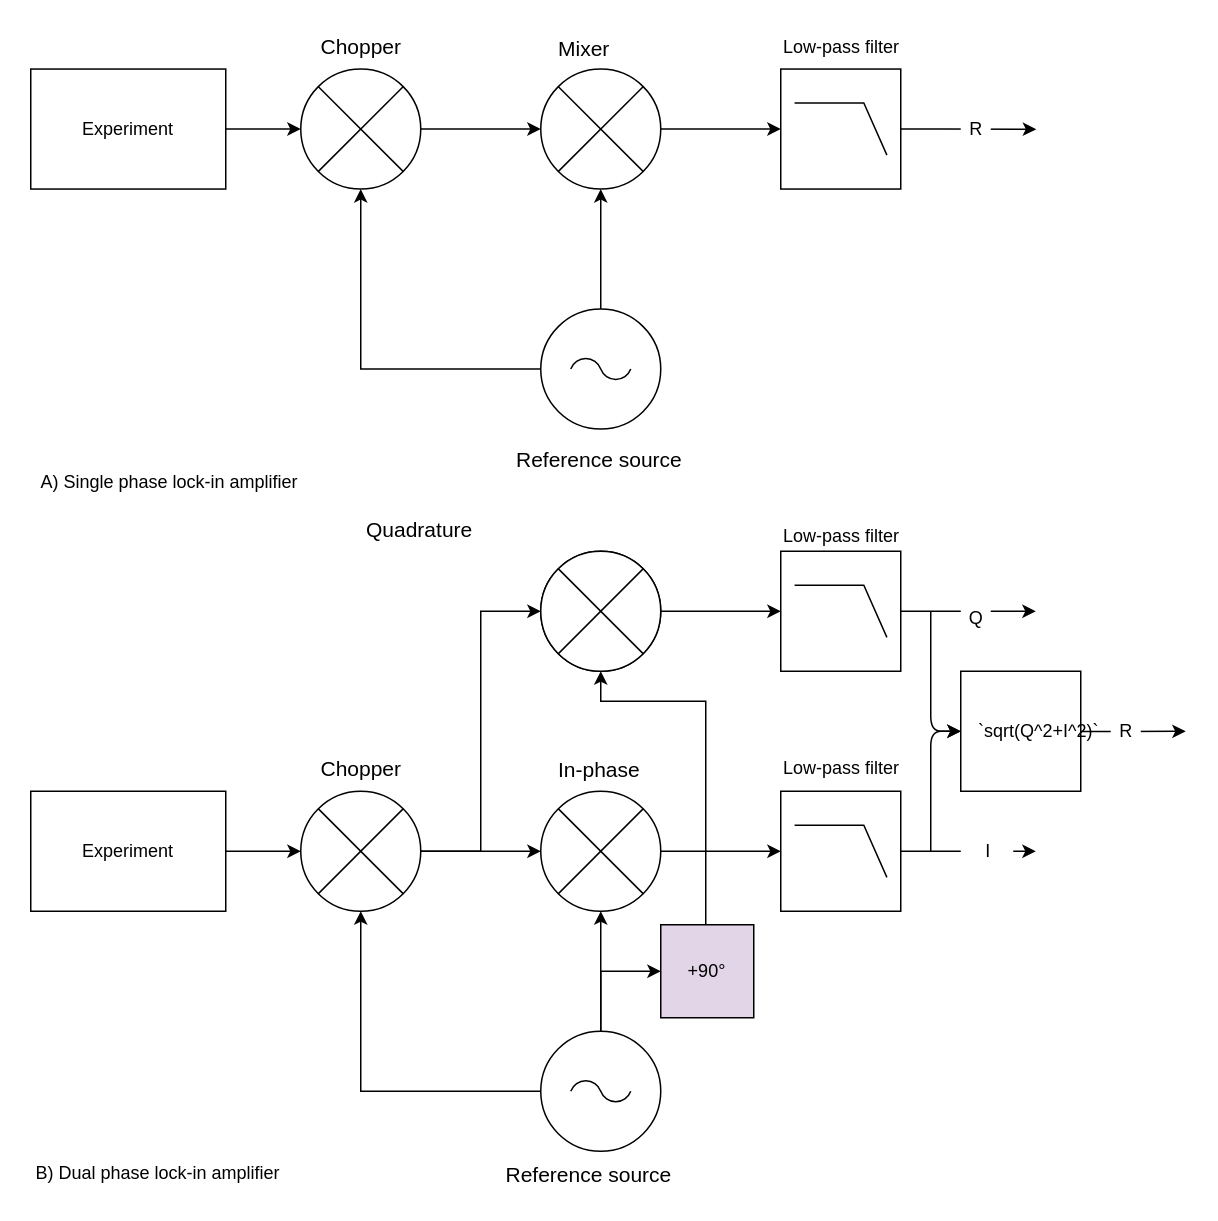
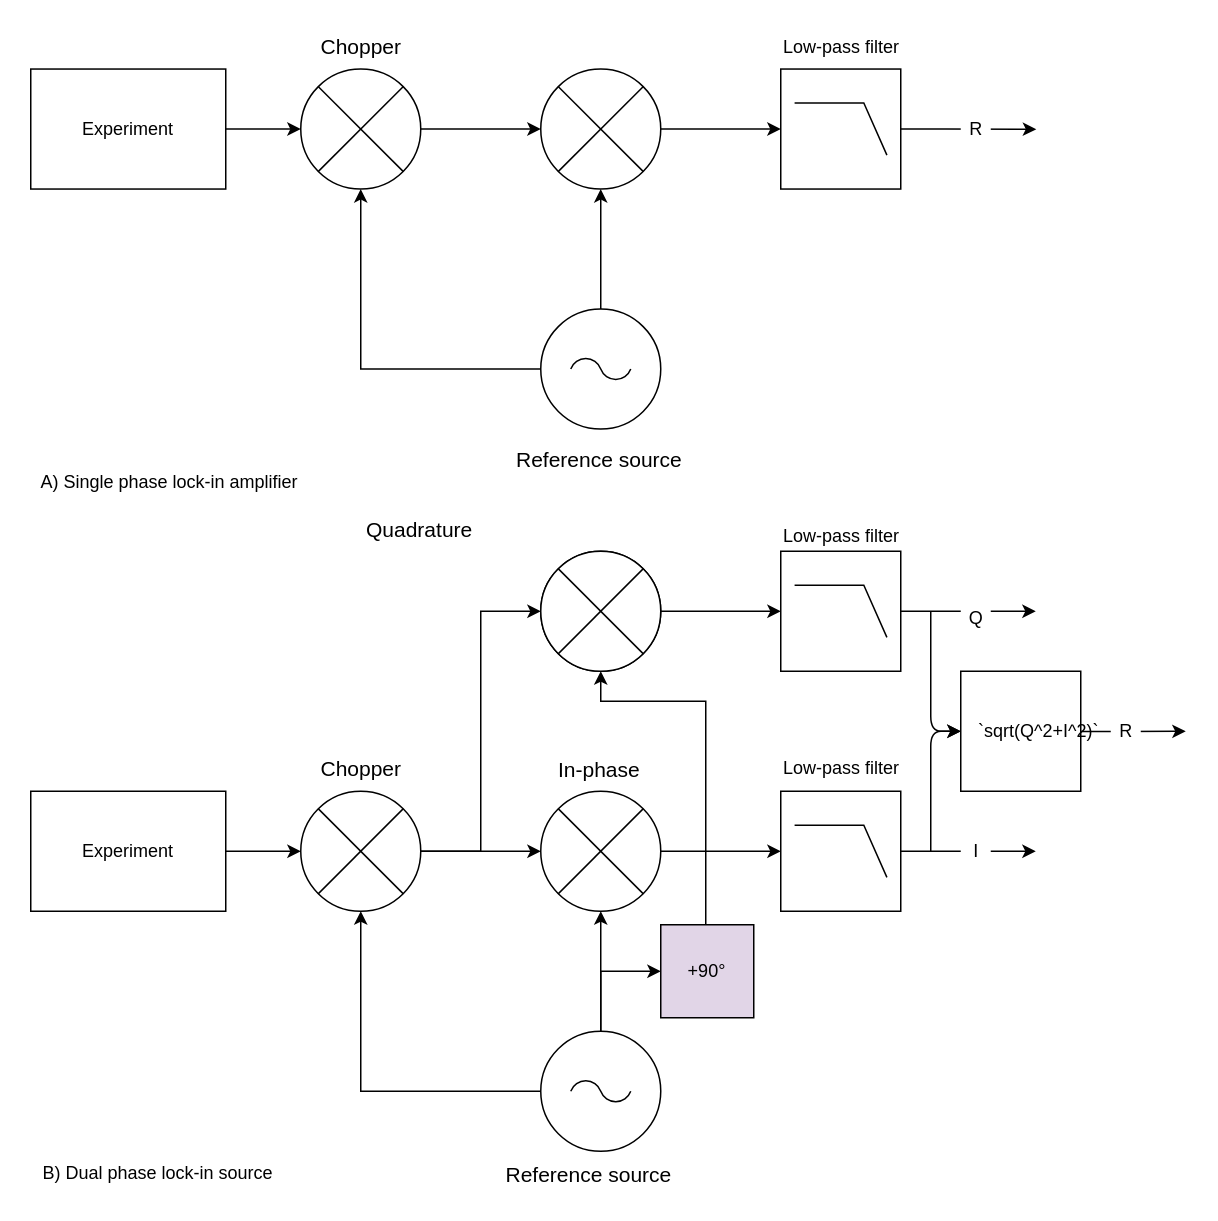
- <mxCell id="47" value="&lt;div style=&quot;text-align: right&quot;&gt;&lt;span&gt;&lt;font style=&quot;font-size: 14px&quot;&gt;Mixer&lt;/font&gt;&lt;/span&gt;&lt;/div&gt;" style="text;html=1;resizable=0;points=[];autosize=1;align=left;verticalAlign=top;spacingTop=-4;" vertex="1" parent="1"><mxGeometry x="370" y="20.529" width="50" height="20" as="geometry" /></mxCell>
- <mxCell id="18" value="I" style="text;html=1;resizable=0;autosize=1;align=center;verticalAlign=middle;points=[];fillColor=#FFFFFF;strokeColor=none;rounded=0;" parent="1" vertex="1"><mxGeometry x="640" y="557" width="35" height="20" as="geometry" /></mxCell>
+ <mxCell id="18" value="I" style="text;html=1;resizable=0;autosize=1;align=center;verticalAlign=middle;points=[];fillColor=#FFFFFF;strokeColor=none;rounded=0;" parent="1" vertex="1"><mxGeometry x="640" y="557" width="20" height="20" as="geometry" /></mxCell>
- <mxCell id="52" value="B) Dual phase lock-in amplifier" style="text;html=1;strokeColor=none;fillColor=none;align=center;verticalAlign=middle;whiteSpace=wrap;rounded=0;" vertex="1" parent="1"><mxGeometry x="20" y="772" width="170" height="20" as="geometry" /></mxCell>
+ <mxCell id="52" value="B) Dual phase lock-in source" style="text;html=1;strokeColor=none;fillColor=none;align=center;verticalAlign=middle;whiteSpace=wrap;rounded=0;" vertex="1" parent="1"><mxGeometry x="20" y="772" width="170" height="20" as="geometry" /></mxCell>
